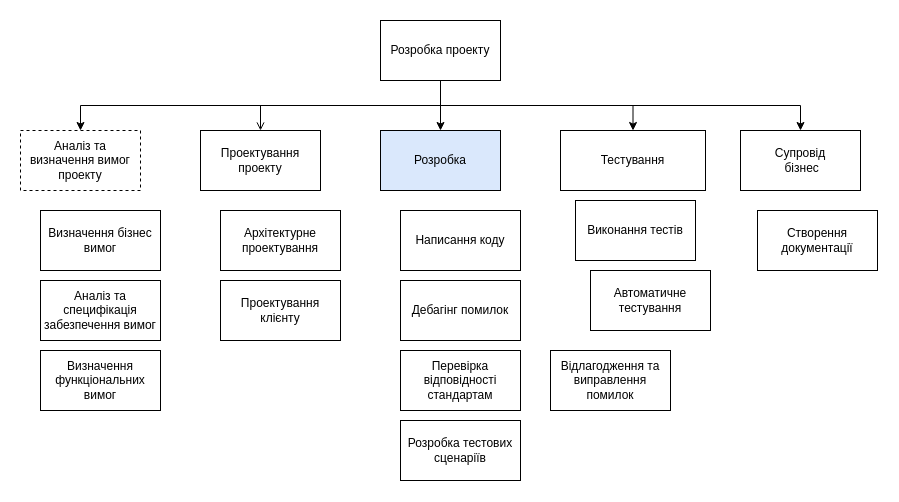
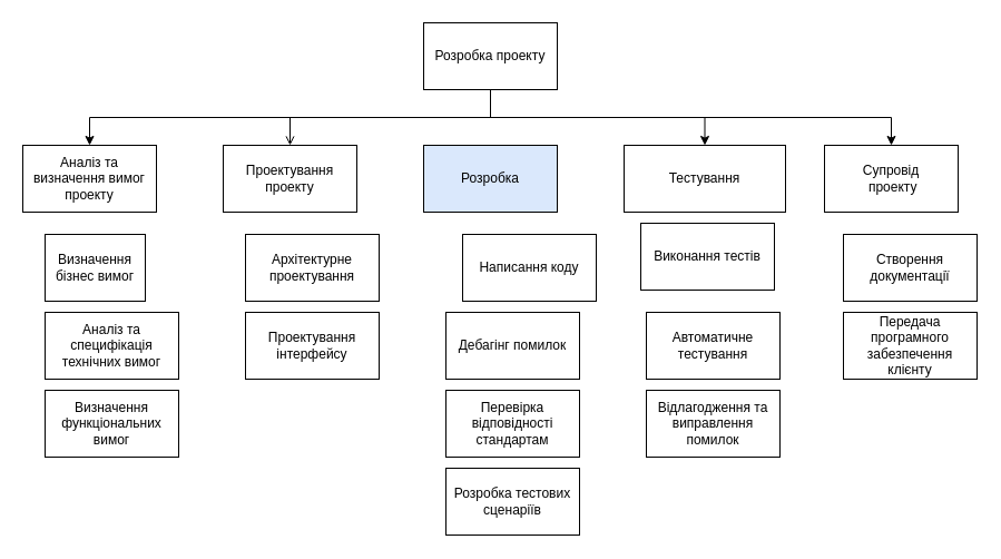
- <mxCell id="4" style="edgeStyle=orthogonalEdgeStyle;rounded=0;orthogonalLoop=1;jettySize=auto;html=1;" edge="1" parent="1" source="7" target="10"><mxGeometry relative="1" as="geometry" /></mxCell>
- <mxCell id="8" value="Аналіз та визначення вимог проекту" style="rounded=0;whiteSpace=wrap;html=1;dashed=1;" vertex="1" parent="1"><mxGeometry x="20" y="130" width="120" height="60" as="geometry" /></mxCell>
+ <mxCell id="8" value="Аналіз та визначення вимог проекту" style="rounded=0;whiteSpace=wrap;html=1;" vertex="1" parent="1"><mxGeometry x="20" y="130" width="120" height="60" as="geometry" /></mxCell>
- <mxCell id="12" value="Супровід&lt;br&gt;&amp;nbsp;бізнес" style="rounded=0;whiteSpace=wrap;html=1;" vertex="1" parent="1"><mxGeometry x="740" y="130" width="120" height="60" as="geometry" /></mxCell>
+ <mxCell id="12" value="Супровід&lt;br&gt;&amp;nbsp;проекту" style="rounded=0;whiteSpace=wrap;html=1;" vertex="1" parent="1"><mxGeometry x="740" y="130" width="120" height="60" as="geometry" /></mxCell>
- <mxCell id="13" value="Визначення бізнес вимог" style="rounded=0;whiteSpace=wrap;html=1;" vertex="1" parent="1"><mxGeometry x="40" y="210" width="120" height="60" as="geometry" /></mxCell>
+ <mxCell id="13" value="Визначення бізнес вимог" style="rounded=0;whiteSpace=wrap;html=1;" vertex="1" parent="1"><mxGeometry x="40" y="210" width="90" height="60" as="geometry" /></mxCell>
- <mxCell id="18" value="Написання коду" style="rounded=0;whiteSpace=wrap;html=1;" vertex="1" parent="1"><mxGeometry x="400" y="210" width="120" height="60" as="geometry" /></mxCell>
+ <mxCell id="18" value="Написання коду" style="rounded=0;whiteSpace=wrap;html=1;" vertex="1" parent="1"><mxGeometry x="415" y="210" width="120" height="60" as="geometry" /></mxCell>
- <mxCell id="22" value="Автоматичне тестування" style="rounded=0;whiteSpace=wrap;html=1;" vertex="1" parent="1"><mxGeometry x="590" y="270" width="120" height="60" as="geometry" /></mxCell>
+ <mxCell id="22" value="Автоматичне тестування" style="rounded=0;whiteSpace=wrap;html=1;" vertex="1" parent="1"><mxGeometry x="580" y="280" width="120" height="60" as="geometry" /></mxCell>
- <mxCell id="14" value="Аналіз та специфікація забезпечення вимог" style="rounded=0;whiteSpace=wrap;html=1;" vertex="1" parent="1"><mxGeometry x="40" y="280" width="120" height="60" as="geometry" /></mxCell>
+ <mxCell id="14" value="Аналіз та специфікація технічних вимог" style="rounded=0;whiteSpace=wrap;html=1;" vertex="1" parent="1"><mxGeometry x="40" y="280" width="120" height="60" as="geometry" /></mxCell>
- <mxCell id="17" value="Проектування клієнту" style="rounded=0;whiteSpace=wrap;html=1;" vertex="1" parent="1"><mxGeometry x="220" y="280" width="120" height="60" as="geometry" /></mxCell>
+ <mxCell id="17" value="Проектування інтерфейсу" style="rounded=0;whiteSpace=wrap;html=1;" vertex="1" parent="1"><mxGeometry x="220" y="280" width="120" height="60" as="geometry" /></mxCell>
+ <mxCell id="25" value="Передача програмного забезпечення клієнту" style="rounded=0;whiteSpace=wrap;html=1;" vertex="1" parent="1"><mxGeometry x="757" y="280" width="120" height="60" as="geometry" /></mxCell>
- <mxCell id="23" value="Відлагодження та виправлення помилок" style="rounded=0;whiteSpace=wrap;html=1;" vertex="1" parent="1"><mxGeometry x="550" y="350" width="120" height="60" as="geometry" /></mxCell>
+ <mxCell id="23" value="Відлагодження та виправлення помилок" style="rounded=0;whiteSpace=wrap;html=1;" vertex="1" parent="1"><mxGeometry x="580" y="350" width="120" height="60" as="geometry" /></mxCell>
